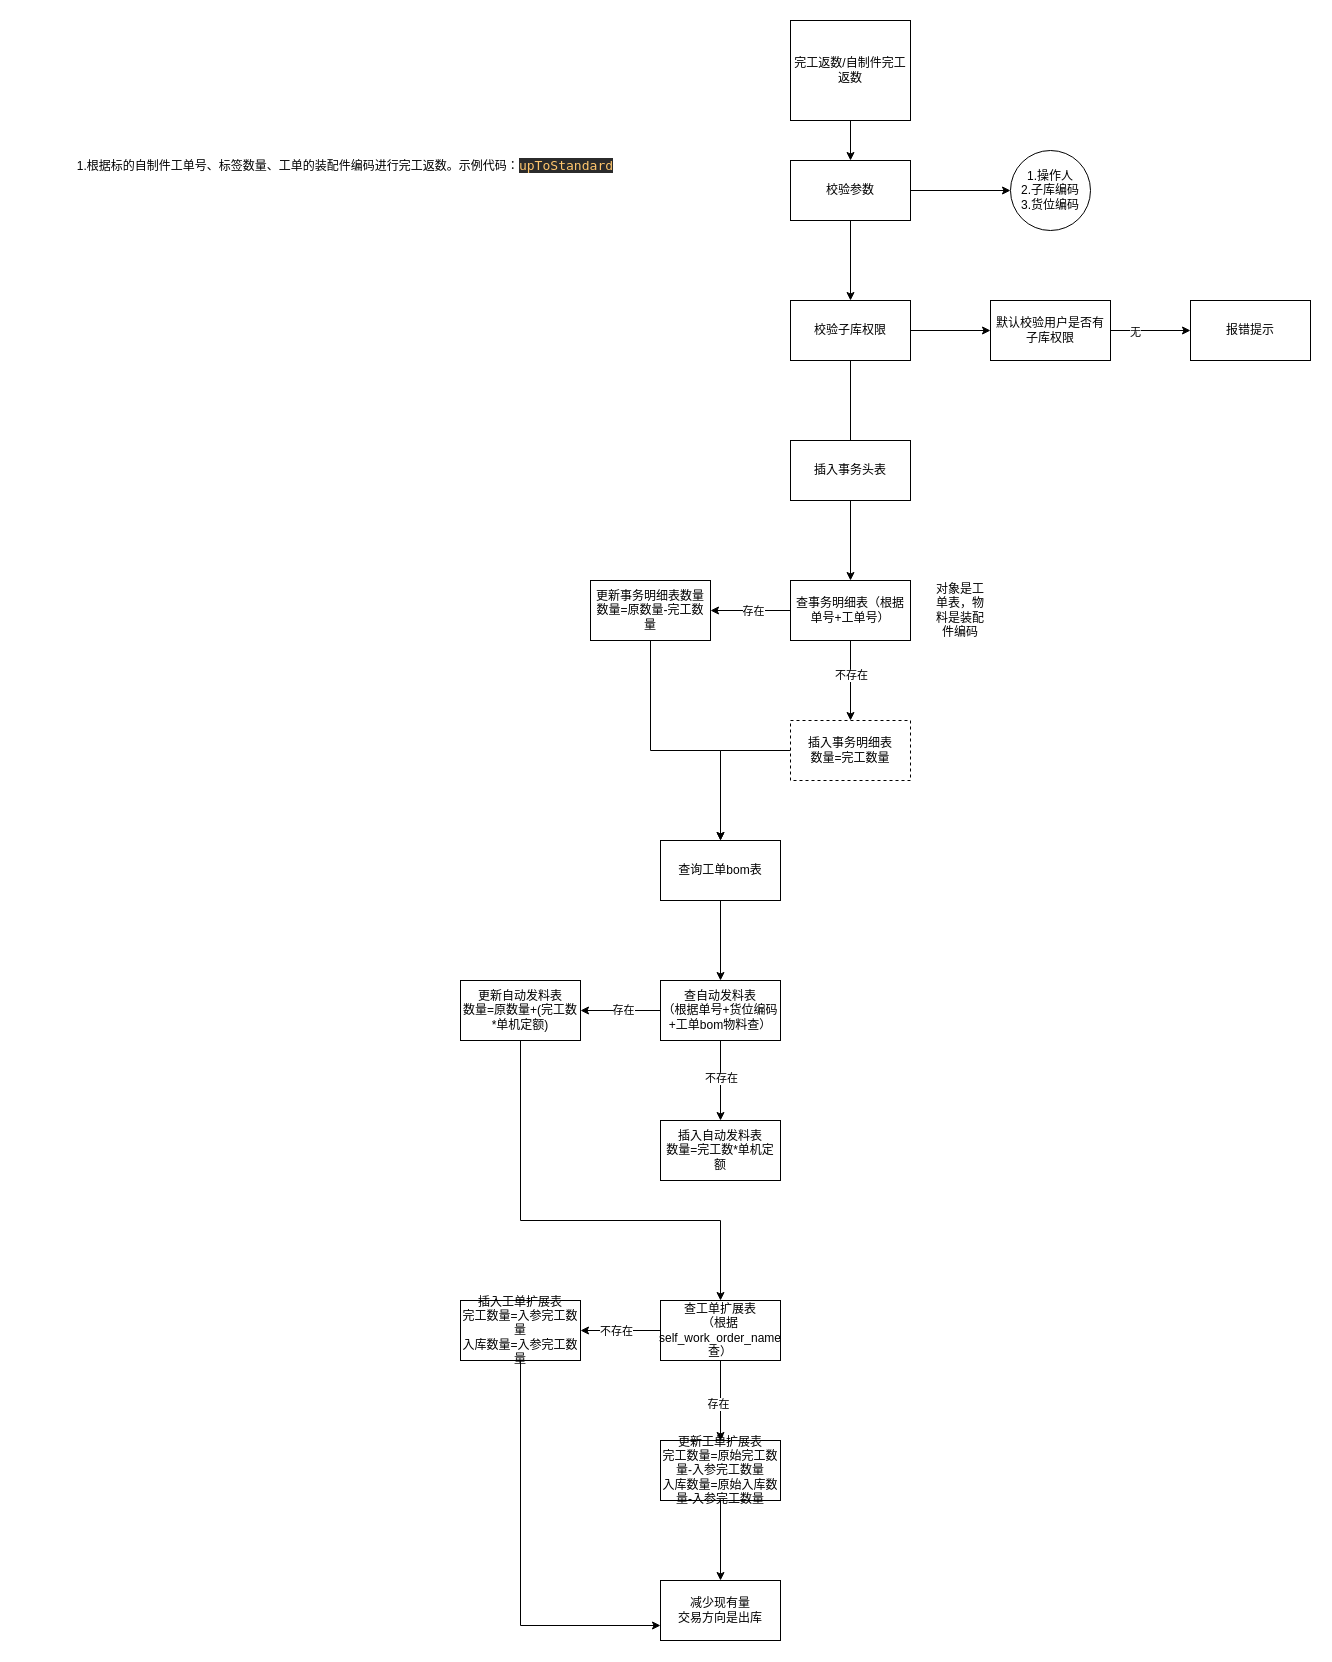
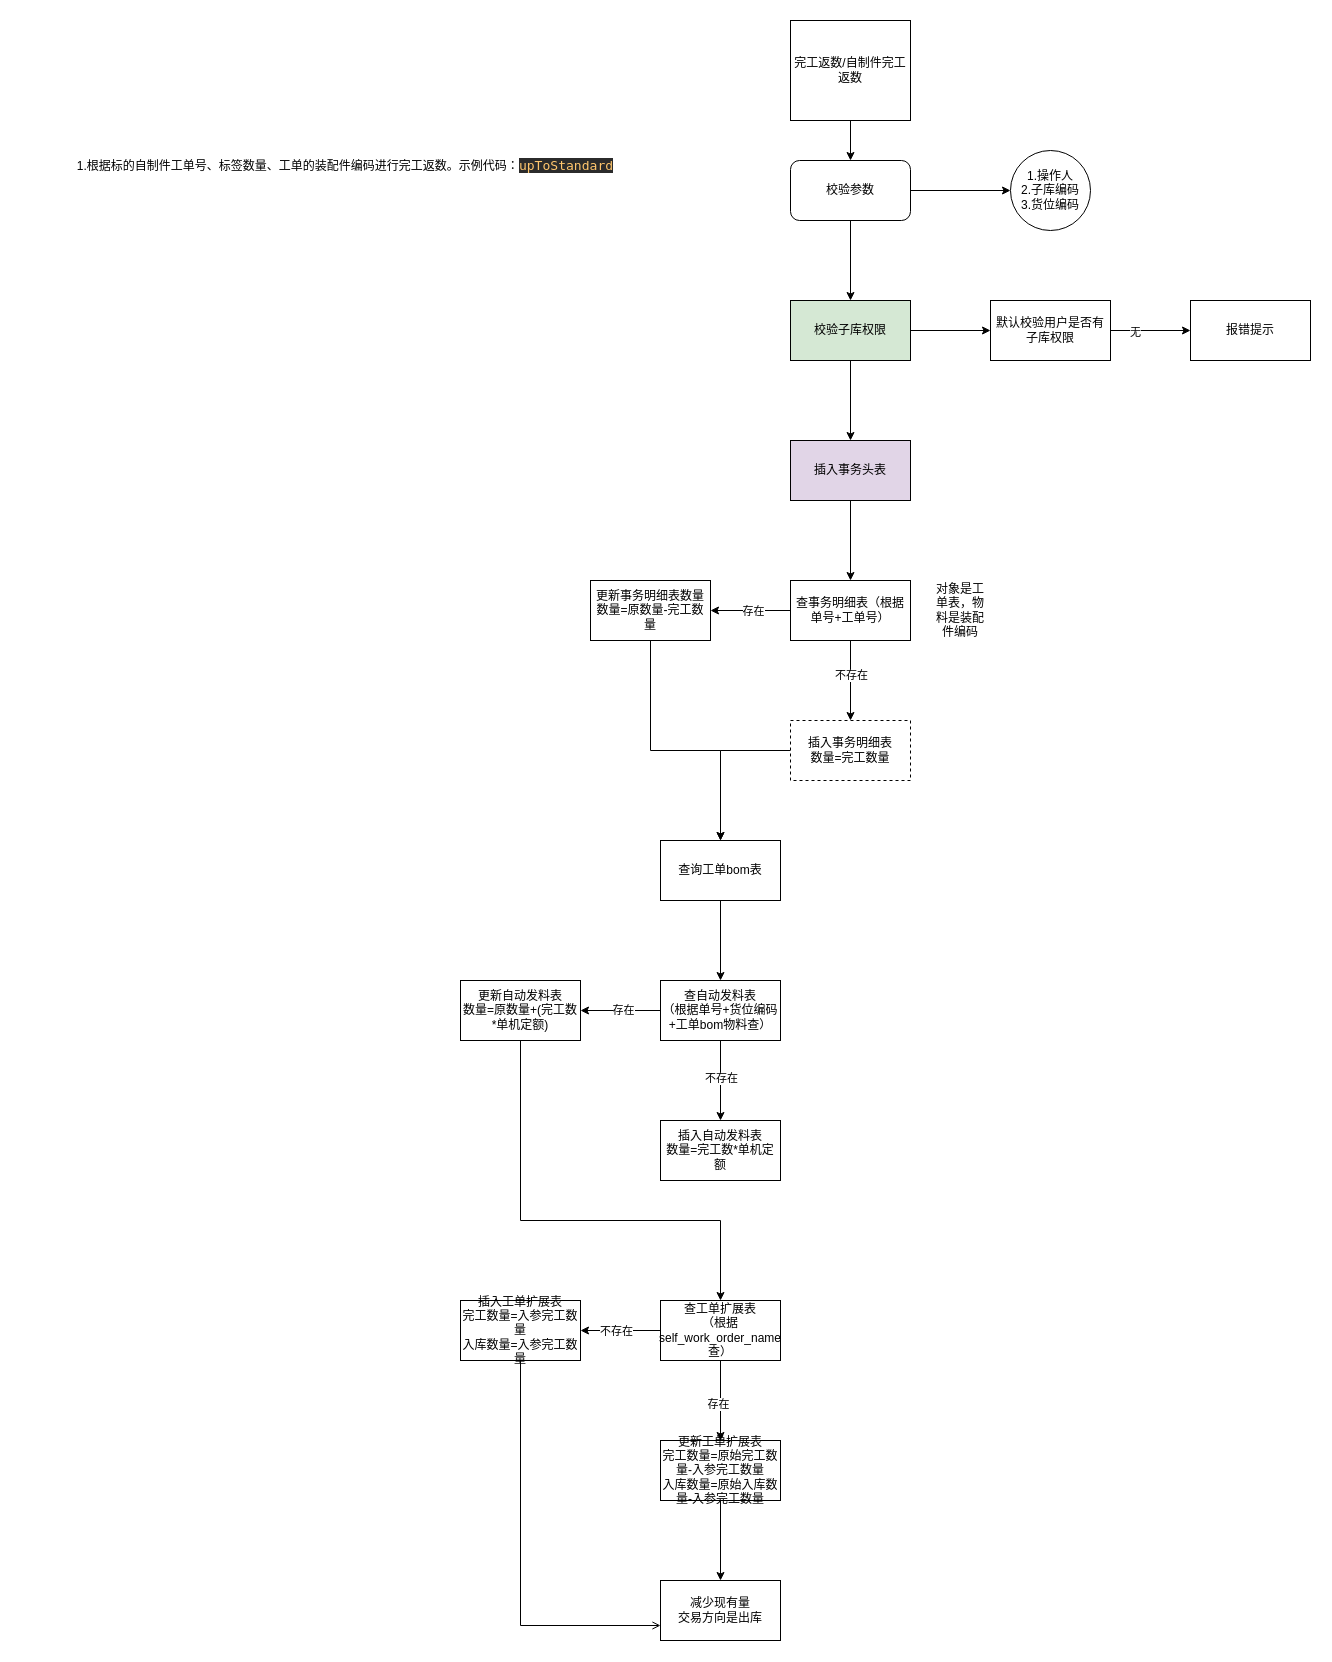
- <mxCell id="6" value="校验参数" style="whiteSpace=wrap;html=1;rounded=0;" parent="1" vertex="1"><mxGeometry x="790" y="160" width="120" height="60" as="geometry" /></mxCell>
+ <mxCell id="6" value="校验参数" style="whiteSpace=wrap;html=1;rounded=1;" parent="1" vertex="1"><mxGeometry x="790" y="160" width="120" height="60" as="geometry" /></mxCell>
- <mxCell id="10" value="校验子库权限" style="whiteSpace=wrap;html=1;rounded=0;" parent="1" vertex="1"><mxGeometry x="790" y="300" width="120" height="60" as="geometry" /></mxCell>
+ <mxCell id="10" value="校验子库权限" style="whiteSpace=wrap;html=1;rounded=0;fillColor=#d5e8d4;" parent="1" vertex="1"><mxGeometry x="790" y="300" width="120" height="60" as="geometry" /></mxCell>
- <mxCell id="9" value="" style="edgeStyle=orthogonalEdgeStyle;rounded=0;orthogonalLoop=1;jettySize=auto;html=1;endArrow=none;" parent="1" source="10" target="16" edge="1"><mxGeometry relative="1" as="geometry" /></mxCell>
+ <mxCell id="9" value="" style="edgeStyle=orthogonalEdgeStyle;rounded=0;orthogonalLoop=1;jettySize=auto;html=1;" parent="1" source="10" target="16" edge="1"><mxGeometry relative="1" as="geometry" /></mxCell>
- <mxCell id="16" value="插入事务头表" style="whiteSpace=wrap;html=1;rounded=0;" parent="1" vertex="1"><mxGeometry x="790" y="440" width="120" height="60" as="geometry" /></mxCell>
+ <mxCell id="16" value="插入事务头表" style="whiteSpace=wrap;html=1;rounded=0;fillColor=#e1d5e7;" parent="1" vertex="1"><mxGeometry x="790" y="440" width="120" height="60" as="geometry" /></mxCell>
- <mxCell id="44" style="edgeStyle=orthogonalEdgeStyle;rounded=0;orthogonalLoop=1;jettySize=auto;html=1;entryX=0;entryY=0.75;entryDx=0;entryDy=0;" parent="1" source="45" target="46" edge="1"><mxGeometry relative="1" as="geometry"><Array as="points"><mxPoint x="520" y="1625" /></Array></mxGeometry></mxCell>
+ <mxCell id="44" style="edgeStyle=orthogonalEdgeStyle;rounded=0;orthogonalLoop=1;jettySize=auto;html=1;entryX=0;entryY=0.75;entryDx=0;entryDy=0;endArrow=open;" parent="1" source="45" target="46" edge="1"><mxGeometry relative="1" as="geometry"><Array as="points"><mxPoint x="520" y="1625" /></Array></mxGeometry></mxCell>
